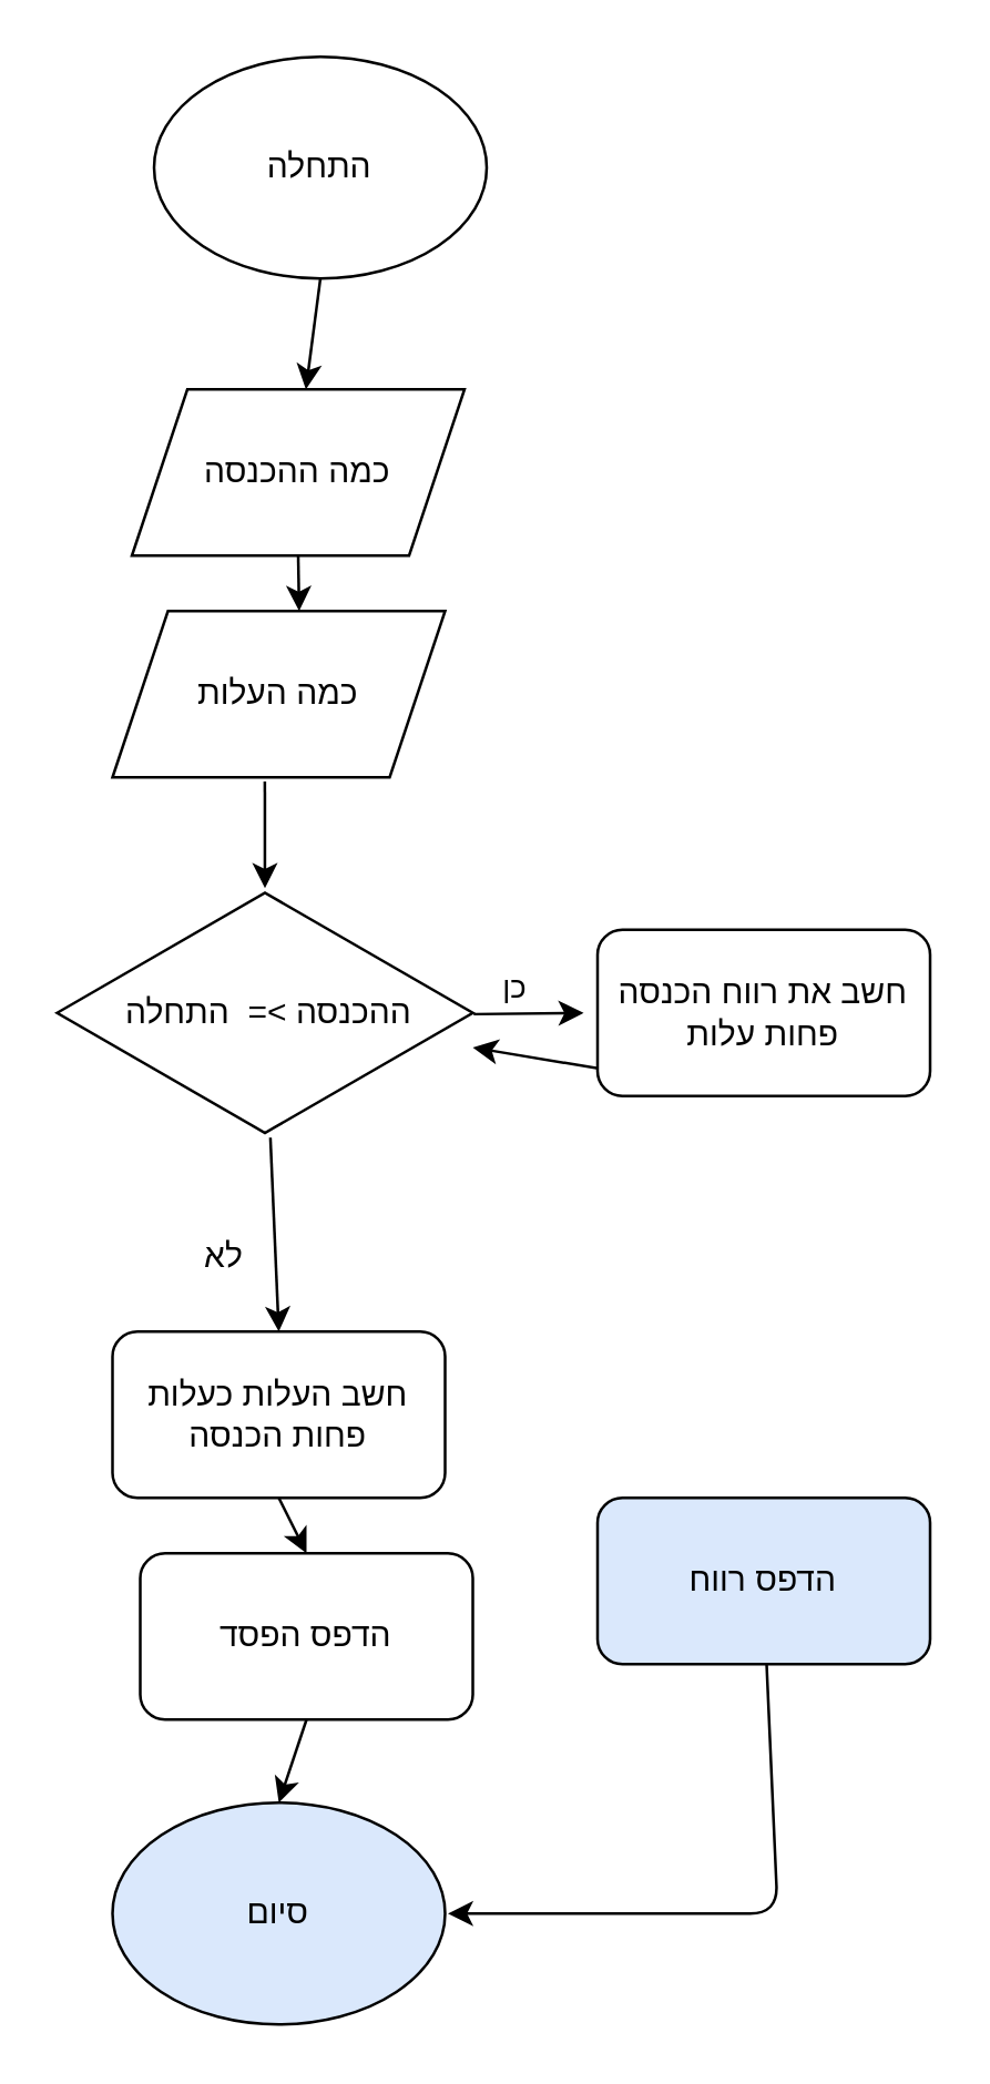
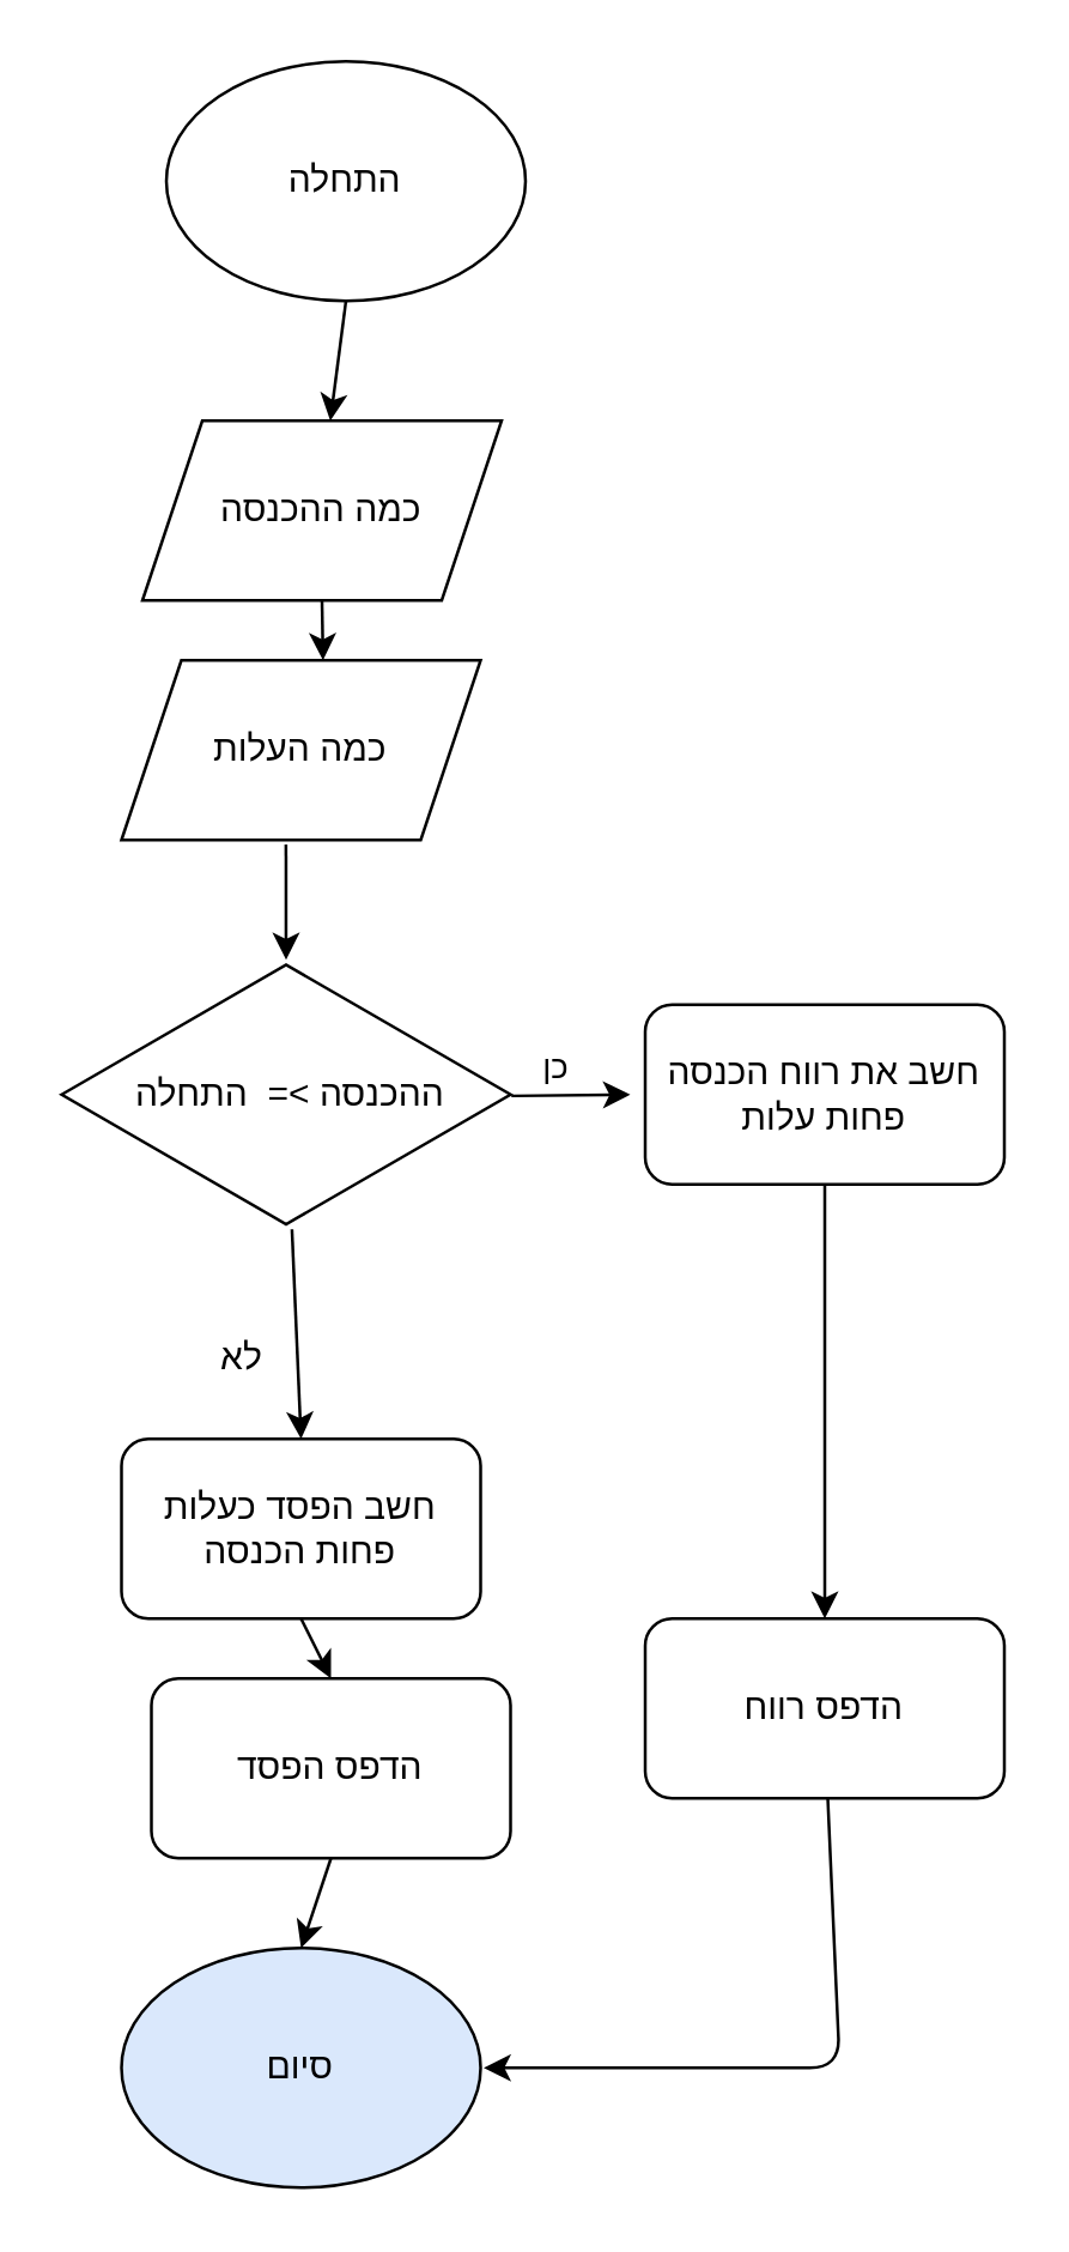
- <mxCell id="12" style="edgeStyle=none;html=1;exitX=0.5;exitY=1;exitDx=0;exitDy=0;" edge="1" parent="1" source="13" target="10"><mxGeometry relative="1" as="geometry"><mxPoint x="270" y="510" as="targetPoint" /></mxGeometry></mxCell>
+ <mxCell id="12" style="edgeStyle=none;html=1;exitX=0.5;exitY=1;exitDx=0;exitDy=0;" edge="1" parent="1" source="13" target="15"><mxGeometry relative="1" as="geometry"><mxPoint x="270" y="510" as="targetPoint" /></mxGeometry></mxCell>
- <mxCell id="19" value="חשב העלות כעלות פחות הכנסה" style="rounded=1;whiteSpace=wrap;html=1;" vertex="1" parent="1"><mxGeometry x="40" y="480" width="120" height="60" as="geometry" /></mxCell>
+ <mxCell id="19" value="חשב הפסד כעלות פחות הכנסה" style="rounded=1;whiteSpace=wrap;html=1;" vertex="1" parent="1"><mxGeometry x="40" y="480" width="120" height="60" as="geometry" /></mxCell>
- <mxCell id="15" value="הדפס רווח" style="rounded=1;whiteSpace=wrap;html=1;fillColor=#dae8fc;" vertex="1" parent="1"><mxGeometry x="215" y="540" width="120" height="60" as="geometry" /></mxCell>
+ <mxCell id="15" value="הדפס רווח" style="rounded=1;whiteSpace=wrap;html=1;" vertex="1" parent="1"><mxGeometry x="215" y="540" width="120" height="60" as="geometry" /></mxCell>
